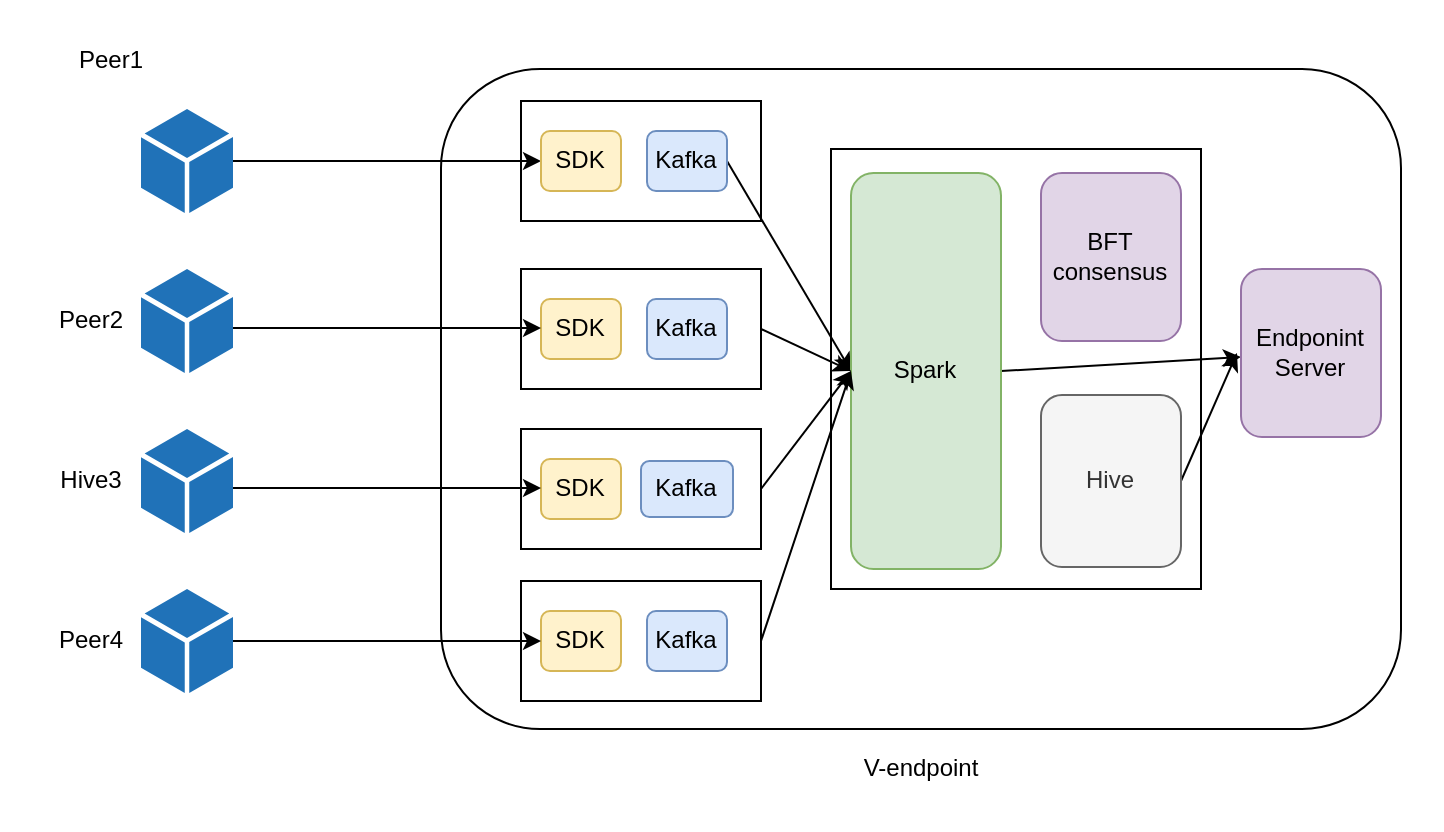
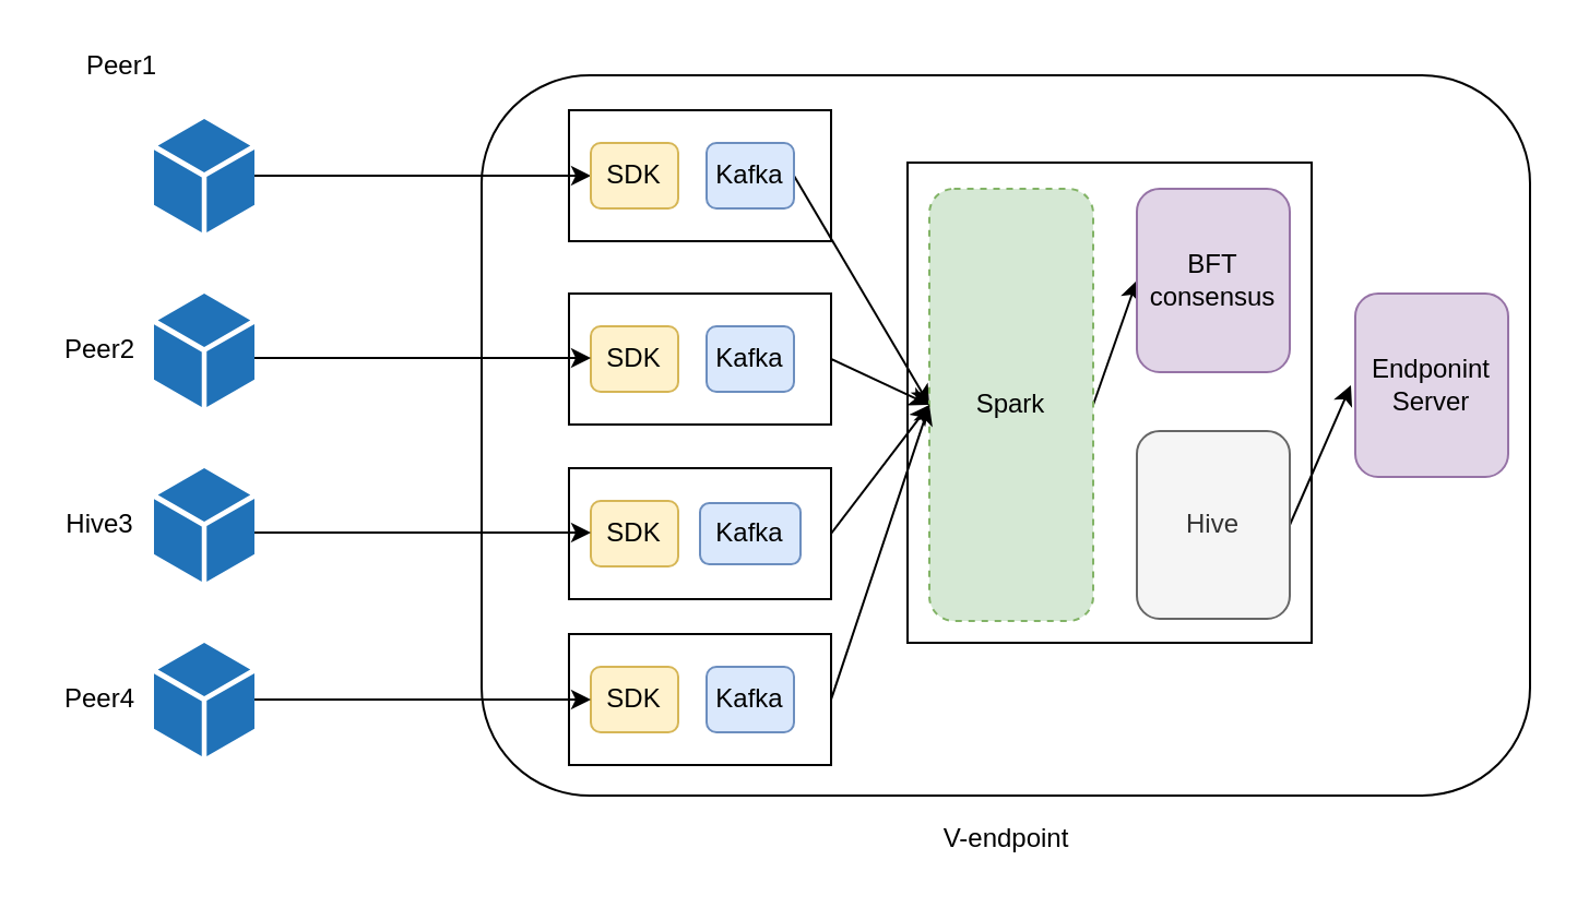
- <mxCell id="18" style="edgeStyle=none;rounded=0;orthogonalLoop=1;jettySize=auto;html=1;exitX=1;exitY=0.5;exitDx=0;exitDy=0;startArrow=none;startFill=0;endArrow=classic;endFill=1;" edge="1" parent="1" source="19" target="38"><mxGeometry relative="1" as="geometry" /></mxCell>
+ <mxCell id="18" style="edgeStyle=none;rounded=0;orthogonalLoop=1;jettySize=auto;html=1;exitX=1;exitY=0.5;exitDx=0;exitDy=0;entryX=0;entryY=0.5;entryDx=0;entryDy=0;startArrow=none;startFill=0;endArrow=classic;endFill=1;" edge="1" parent="1" source="19" target="20"><mxGeometry relative="1" as="geometry" /></mxCell>
- <mxCell id="19" value="Spark" style="rounded=1;whiteSpace=wrap;html=1;fillColor=#d5e8d4;strokeColor=#82b366;" vertex="1" parent="1"><mxGeometry x="425" y="86" width="75" height="198" as="geometry" /></mxCell>
+ <mxCell id="19" value="Spark" style="rounded=1;whiteSpace=wrap;html=1;fillColor=#d5e8d4;strokeColor=#82b366;dashed=1;" vertex="1" parent="1"><mxGeometry x="425" y="86" width="75" height="198" as="geometry" /></mxCell>
